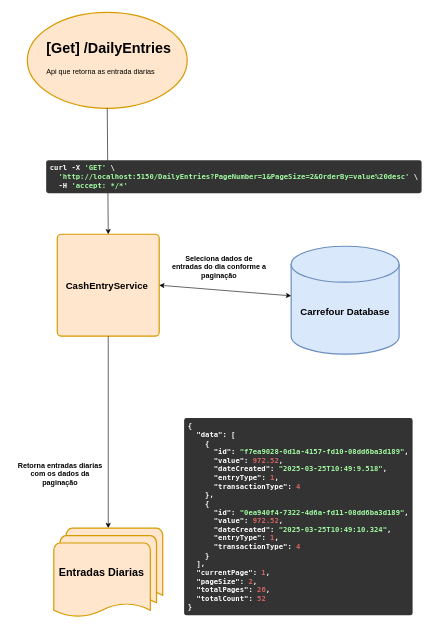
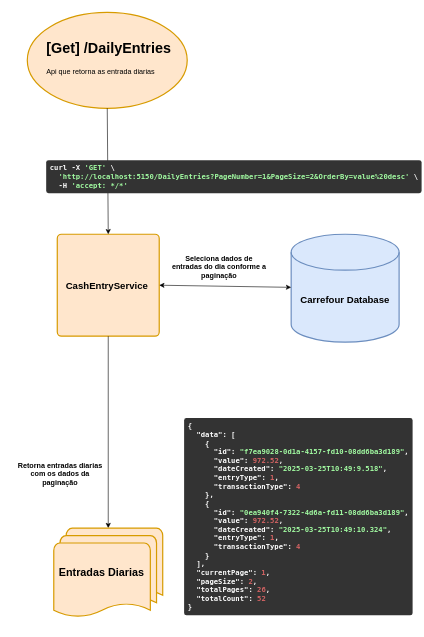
- <mxCell id="3" value="&lt;div&gt;&lt;font style=&quot;font-size: 16px;&quot;&gt;&lt;b&gt;&lt;br&gt;&lt;/b&gt;&lt;/font&gt;&lt;/div&gt;&lt;font style=&quot;font-size: 16px;&quot;&gt;&lt;b&gt;&lt;div&gt;&lt;font style=&quot;font-size: 16px;&quot;&gt;&lt;b&gt;&lt;br&gt;&lt;/b&gt;&lt;/font&gt;&lt;/div&gt;Carrefour Database&lt;/b&gt;&lt;/font&gt;" style="strokeWidth=2;html=1;shape=mxgraph.flowchart.database;whiteSpace=wrap;fillColor=#dae8fc;strokeColor=#6c8ebf;" vertex="1" parent="1"><mxGeometry x="485" y="410" width="180" height="180" as="geometry" /></mxCell>
+ <mxCell id="3" value="&lt;div&gt;&lt;font style=&quot;font-size: 16px;&quot;&gt;&lt;b&gt;&lt;br&gt;&lt;/b&gt;&lt;/font&gt;&lt;/div&gt;&lt;font style=&quot;font-size: 16px;&quot;&gt;&lt;b&gt;&lt;div&gt;&lt;font style=&quot;font-size: 16px;&quot;&gt;&lt;b&gt;&lt;br&gt;&lt;/b&gt;&lt;/font&gt;&lt;/div&gt;Carrefour Database&lt;/b&gt;&lt;/font&gt;" style="strokeWidth=2;html=1;shape=mxgraph.flowchart.database;whiteSpace=wrap;fillColor=#dae8fc;strokeColor=#6c8ebf;" vertex="1" parent="1"><mxGeometry x="485" y="390" width="180" height="180" as="geometry" /></mxCell>
